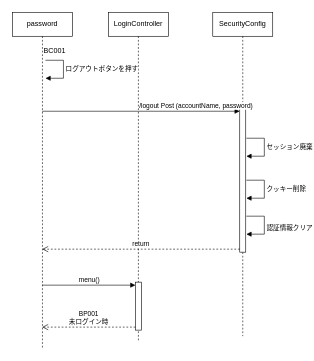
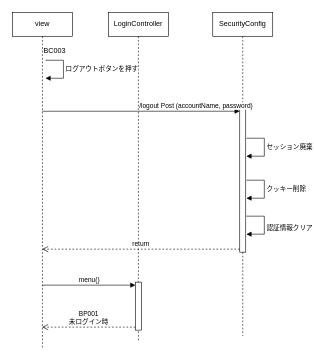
- <mxCell id="2" value="password" style="shape=umlLifeline;perimeter=lifelinePerimeter;whiteSpace=wrap;html=1;container=1;dropTarget=0;collapsible=0;recursiveResize=0;outlineConnect=0;portConstraint=eastwest;newEdgeStyle={&quot;curved&quot;:0,&quot;rounded&quot;:0};" vertex="1" parent="1"><mxGeometry x="20" y="20" width="100" height="560" as="geometry" /></mxCell>
+ <mxCell id="2" value="view" style="shape=umlLifeline;perimeter=lifelinePerimeter;whiteSpace=wrap;html=1;container=1;dropTarget=0;collapsible=0;recursiveResize=0;outlineConnect=0;portConstraint=eastwest;newEdgeStyle={&quot;curved&quot;:0,&quot;rounded&quot;:0};" vertex="1" parent="1"><mxGeometry x="20" y="20" width="100" height="560" as="geometry" /></mxCell>
- <mxCell id="7" value="BC001" style="text;html=1;align=center;verticalAlign=middle;resizable=0;points=[];autosize=1;strokeColor=none;fillColor=none;" vertex="1" parent="1"><mxGeometry x="60" y="70" width="60" height="30" as="geometry" /></mxCell>
+ <mxCell id="7" value="BC003" style="text;html=1;align=center;verticalAlign=middle;resizable=0;points=[];autosize=1;strokeColor=none;fillColor=none;" vertex="1" parent="1"><mxGeometry x="60" y="70" width="60" height="30" as="geometry" /></mxCell>
